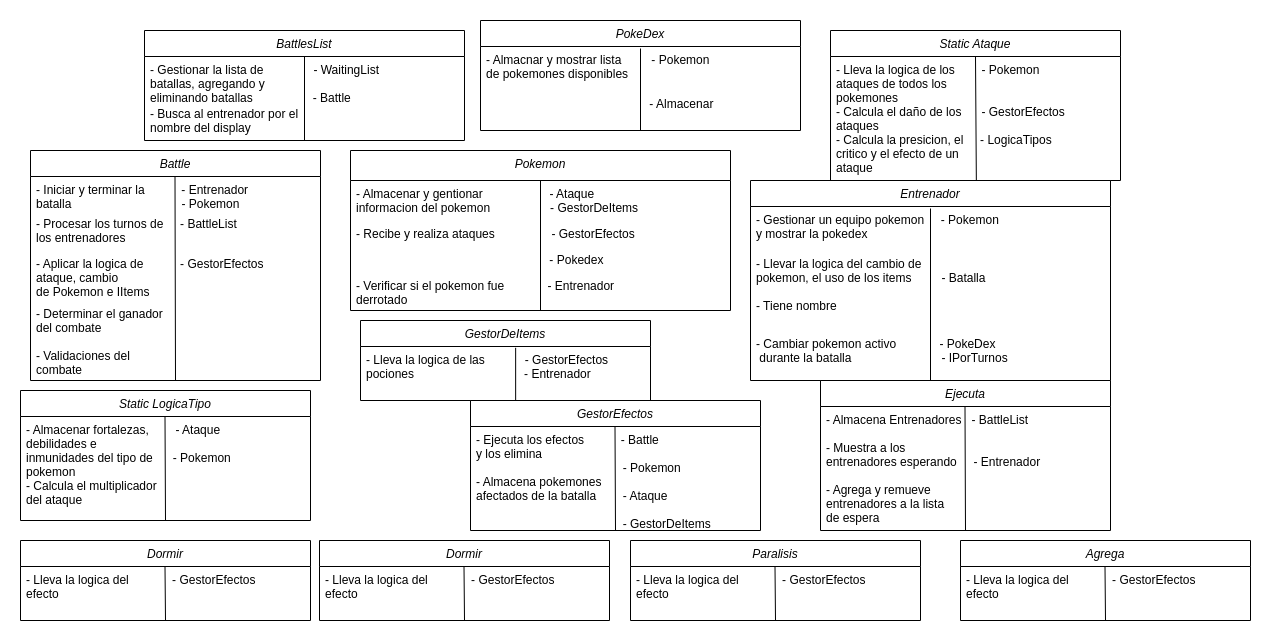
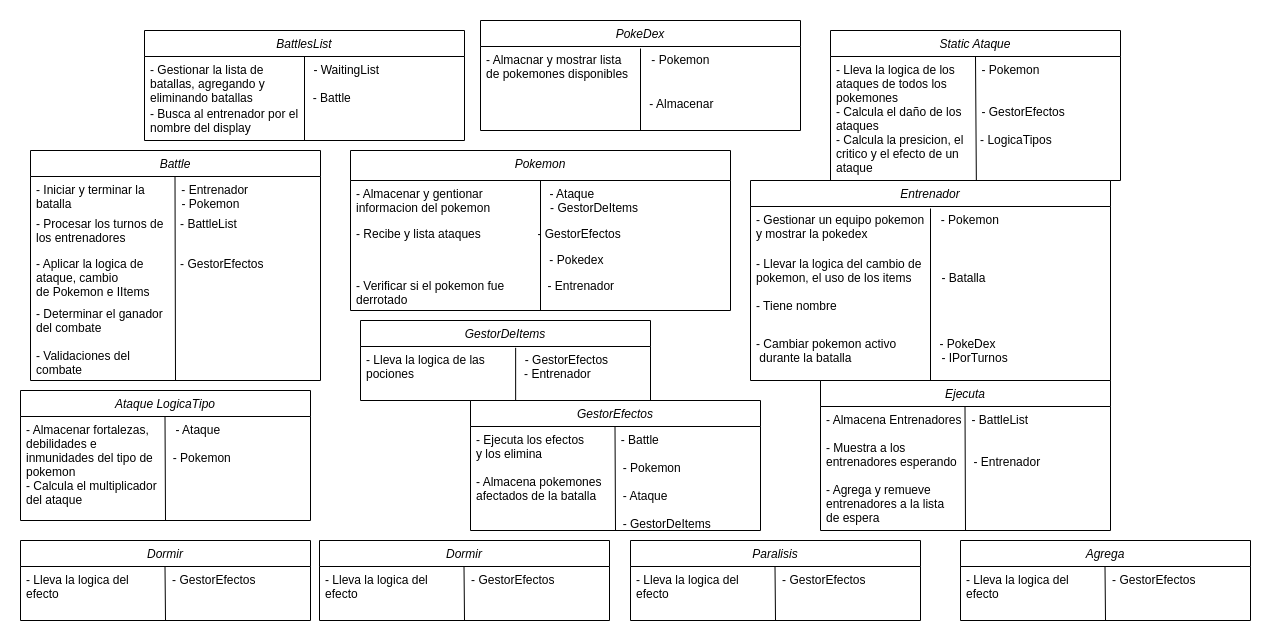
- <mxCell id="5" value="- Recibe y realiza ataques                 - GestorEfectos" style="text;align=left;verticalAlign=top;spacingLeft=4;spacingRight=4;overflow=hidden;rotatable=0;points=[[0,0.5],[1,0.5]];portConstraint=eastwest;rounded=0;shadow=0;html=0;" parent="2" vertex="1"><mxGeometry y="70" width="380" height="26" as="geometry" /></mxCell>
+ <mxCell id="5" value="- Recibe y lista ataques                 - GestorEfectos" style="text;align=left;verticalAlign=top;spacingLeft=4;spacingRight=4;overflow=hidden;rotatable=0;points=[[0,0.5],[1,0.5]];portConstraint=eastwest;rounded=0;shadow=0;html=0;" parent="2" vertex="1"><mxGeometry y="70" width="380" height="26" as="geometry" /></mxCell>
- <mxCell id="8" value="Static LogicaTipo" style="swimlane;fontStyle=2;align=center;verticalAlign=top;childLayout=stackLayout;horizontal=1;startSize=26;horizontalStack=0;resizeParent=1;resizeLast=0;collapsible=1;marginBottom=0;rounded=0;shadow=0;strokeWidth=1;" parent="1" vertex="1"><mxGeometry x="20" y="390" width="290" height="130" as="geometry"><mxRectangle x="230" y="140" width="160" height="26" as="alternateBounds" /></mxGeometry></mxCell>
+ <mxCell id="8" value="Ataque LogicaTipo" style="swimlane;fontStyle=2;align=center;verticalAlign=top;childLayout=stackLayout;horizontal=1;startSize=26;horizontalStack=0;resizeParent=1;resizeLast=0;collapsible=1;marginBottom=0;rounded=0;shadow=0;strokeWidth=1;" parent="1" vertex="1"><mxGeometry x="20" y="390" width="290" height="130" as="geometry"><mxRectangle x="230" y="140" width="160" height="26" as="alternateBounds" /></mxGeometry></mxCell>
